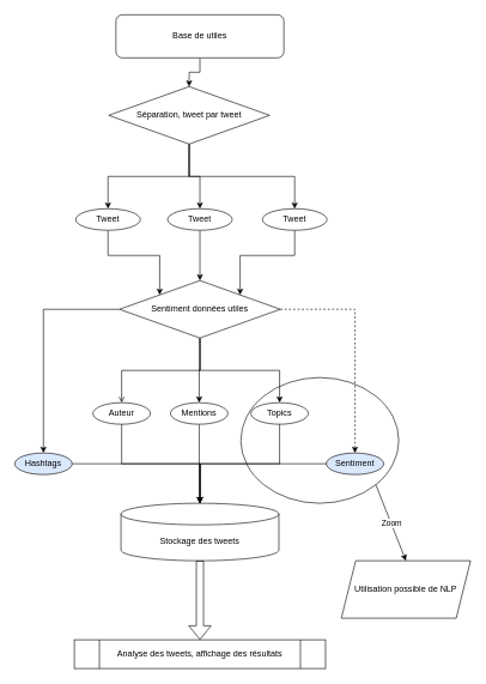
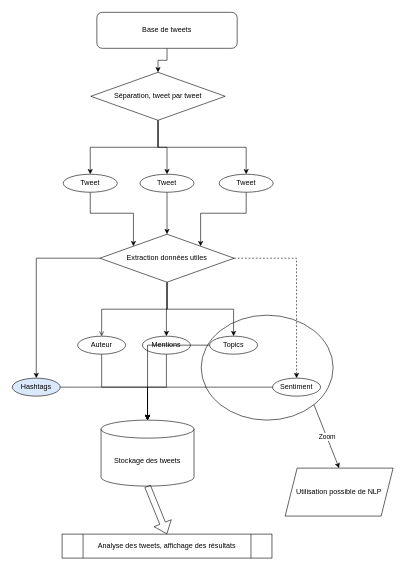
- <mxCell id="9" value="Base de utiles" style="rounded=1;whiteSpace=wrap;html=1;" vertex="1" parent="1"><mxGeometry x="161" width="234" height="60" as="geometry" y="20" /></mxCell>
+ <mxCell id="9" value="Base de tweets" style="rounded=1;whiteSpace=wrap;html=1;" vertex="1" parent="1"><mxGeometry x="161" width="234" height="60" as="geometry" y="20" /></mxCell>
- <mxCell id="25" value="Sentiment données utiles" style="rhombus;whiteSpace=wrap;html=1;" vertex="1" parent="1"><mxGeometry x="166" y="390" width="224" height="80" as="geometry" /></mxCell>
+ <mxCell id="25" value="Extraction données utiles" style="rhombus;whiteSpace=wrap;html=1;" vertex="1" parent="1"><mxGeometry x="166" y="390" width="224" height="80" as="geometry" /></mxCell>
- <mxCell id="32" value="Sentiment" style="ellipse;whiteSpace=wrap;html=1;fillColor=#dae8fc;" vertex="1" parent="1"><mxGeometry x="454" y="630" width="80" height="30" as="geometry" /></mxCell>
+ <mxCell id="32" value="Sentiment" style="ellipse;whiteSpace=wrap;html=1;" vertex="1" parent="1"><mxGeometry x="454" y="630" width="80" height="30" as="geometry" /></mxCell>
- <mxCell id="7" value="Stockage des tweets" style="shape=cylinder3;whiteSpace=wrap;html=1;boundedLbl=1;backgroundOutline=1;size=15;" vertex="1" parent="1"><mxGeometry x="168" y="700" width="220" height="80" as="geometry" /></mxCell>
+ <mxCell id="7" value="Stockage des tweets" style="shape=cylinder3;whiteSpace=wrap;html=1;boundedLbl=1;backgroundOutline=1;size=15;" vertex="1" parent="1"><mxGeometry x="168" y="700" width="155" height="110" as="geometry" /></mxCell>
